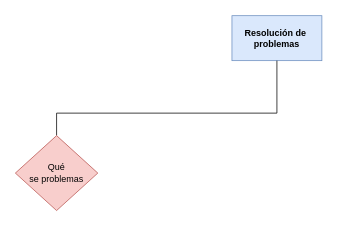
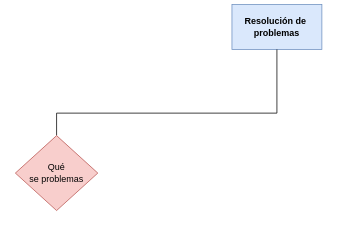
- <mxCell id="2" value="&lt;b&gt;Resolución de&amp;nbsp;&lt;br&gt;problemas&lt;/b&gt;" style="rounded=0;whiteSpace=wrap;html=1;fillColor=#dae8fc;strokeColor=#6c8ebf;" vertex="1" parent="1"><mxGeometry x="309" y="20" width="120" height="60" as="geometry" /></mxCell>
+ <mxCell id="2" value="&lt;b&gt;Resolución de&amp;nbsp;&lt;br&gt;problemas&lt;/b&gt;" style="rounded=0;whiteSpace=wrap;html=1;fillColor=#dae8fc;strokeColor=#6c8ebf;" vertex="1" parent="1"><mxGeometry x="309" y="5" width="120" height="60" as="geometry" /></mxCell>
